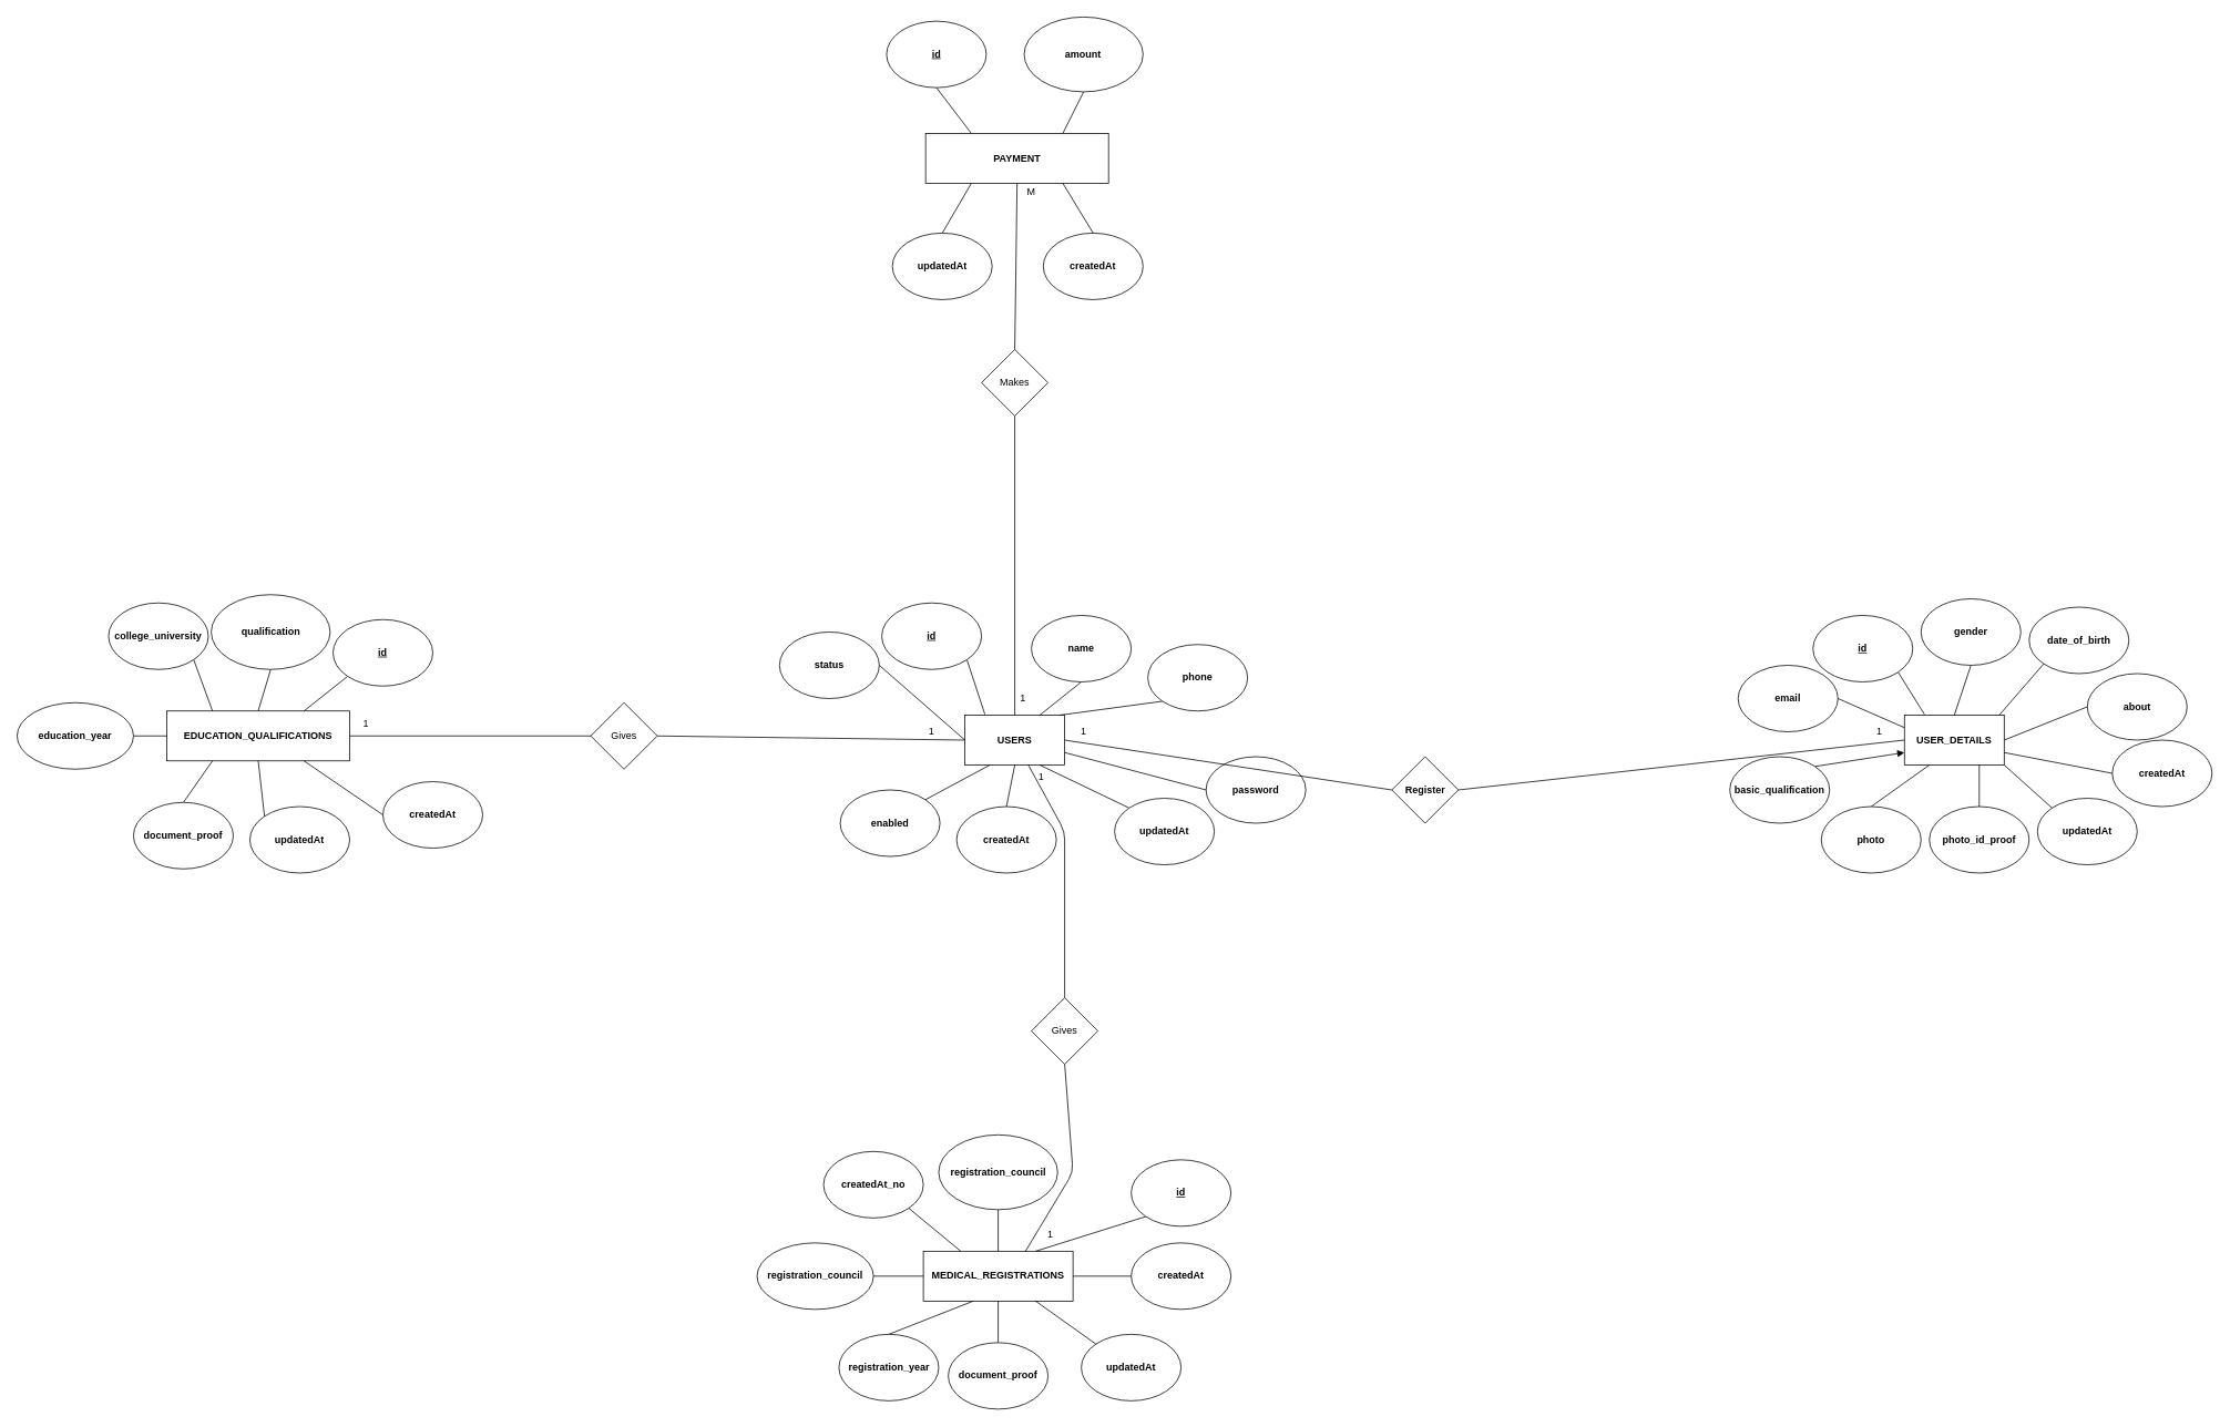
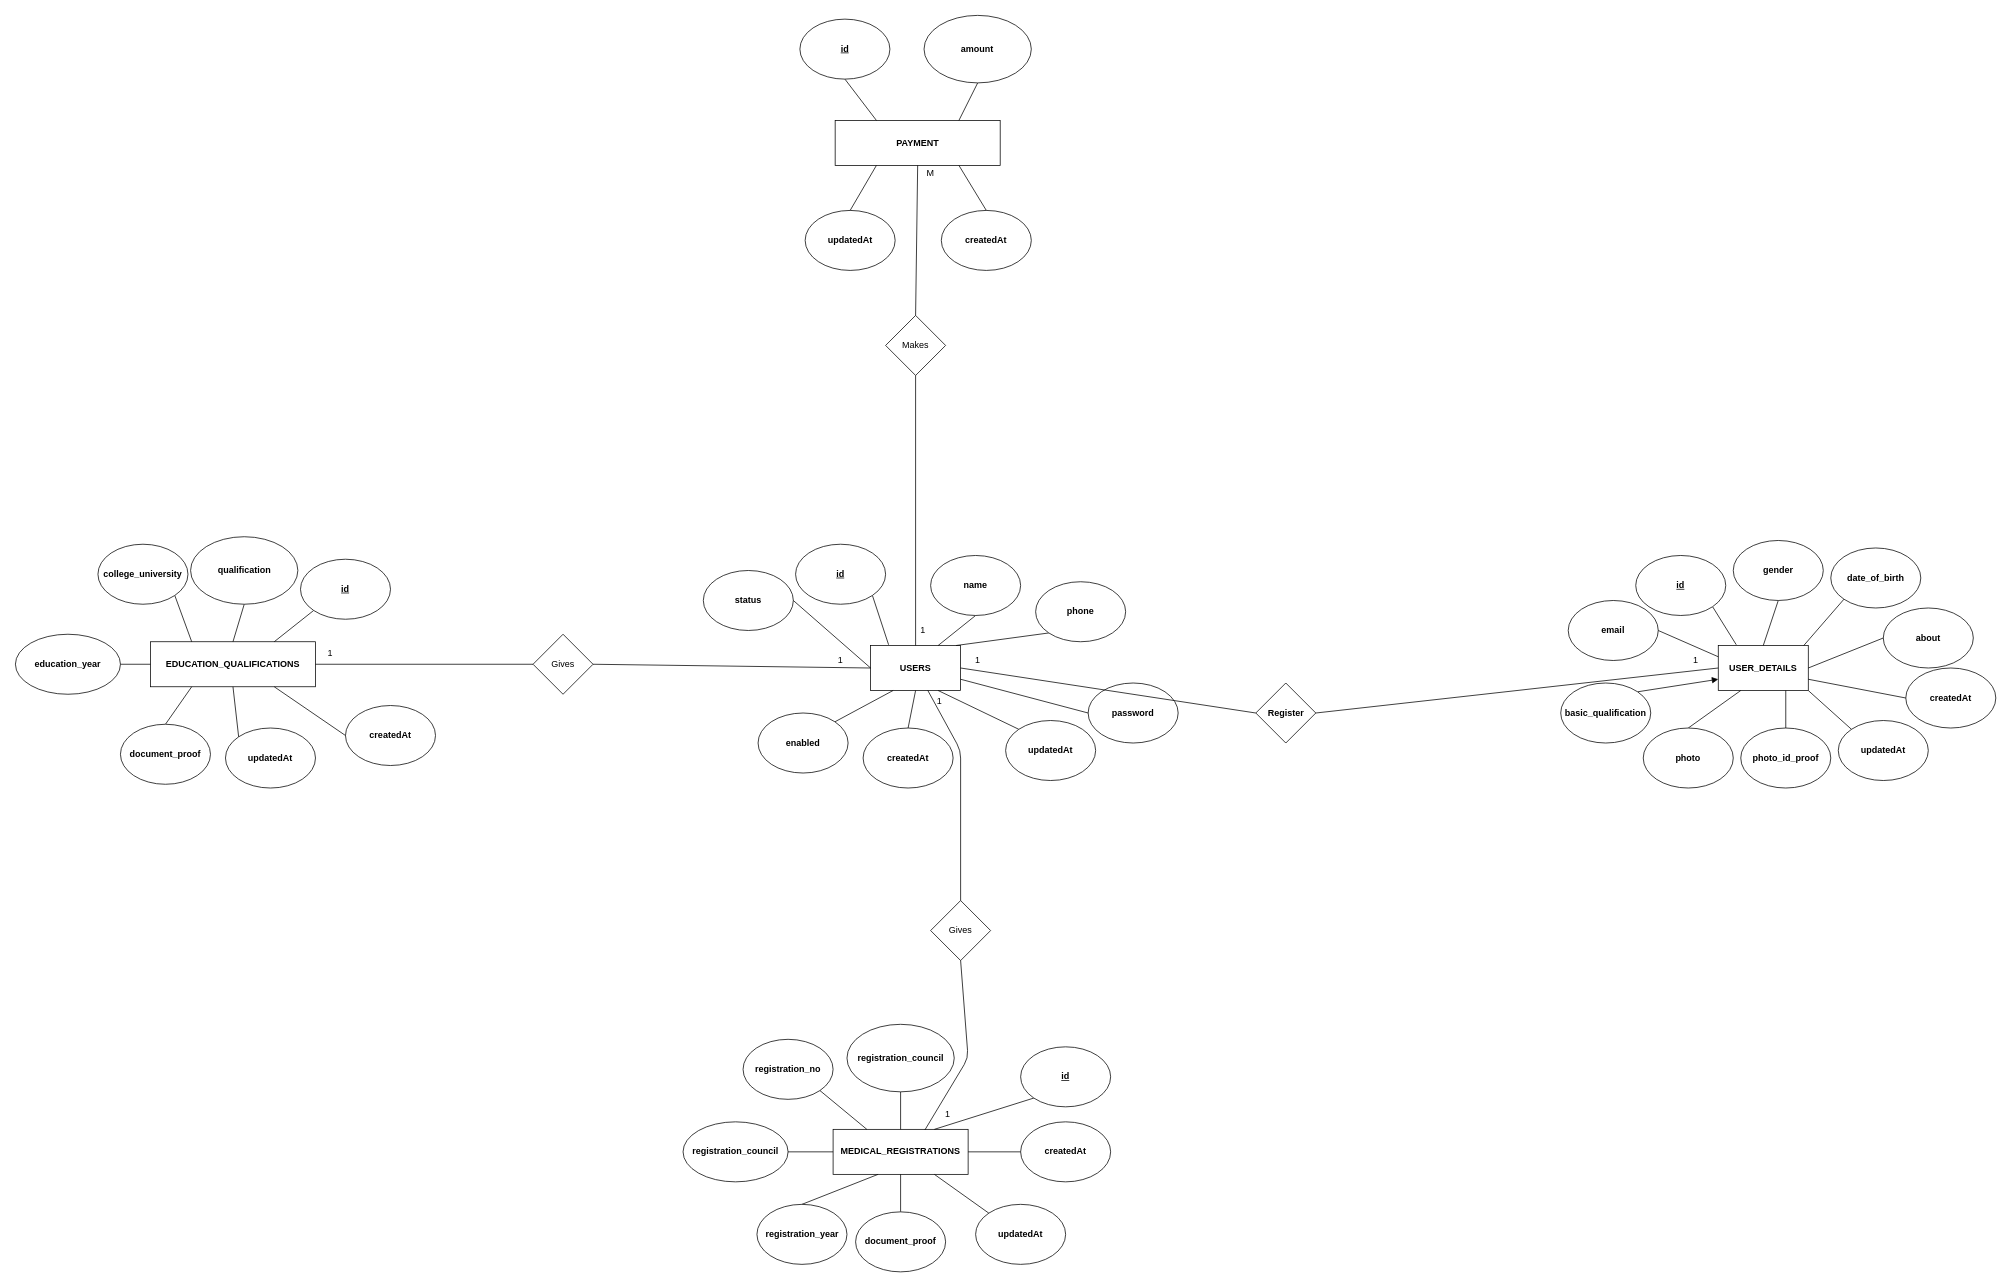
- <mxCell id="51" value="&lt;b&gt;createdAt_no&lt;/b&gt;" style="ellipse;whiteSpace=wrap;html=1;" parent="1" vertex="1"><mxGeometry x="990" y="1385" width="120" height="80" as="geometry" /></mxCell>
+ <mxCell id="51" value="&lt;b&gt;registration_no&lt;/b&gt;" style="ellipse;whiteSpace=wrap;html=1;" parent="1" vertex="1"><mxGeometry x="990" y="1385" width="120" height="80" as="geometry" /></mxCell>
